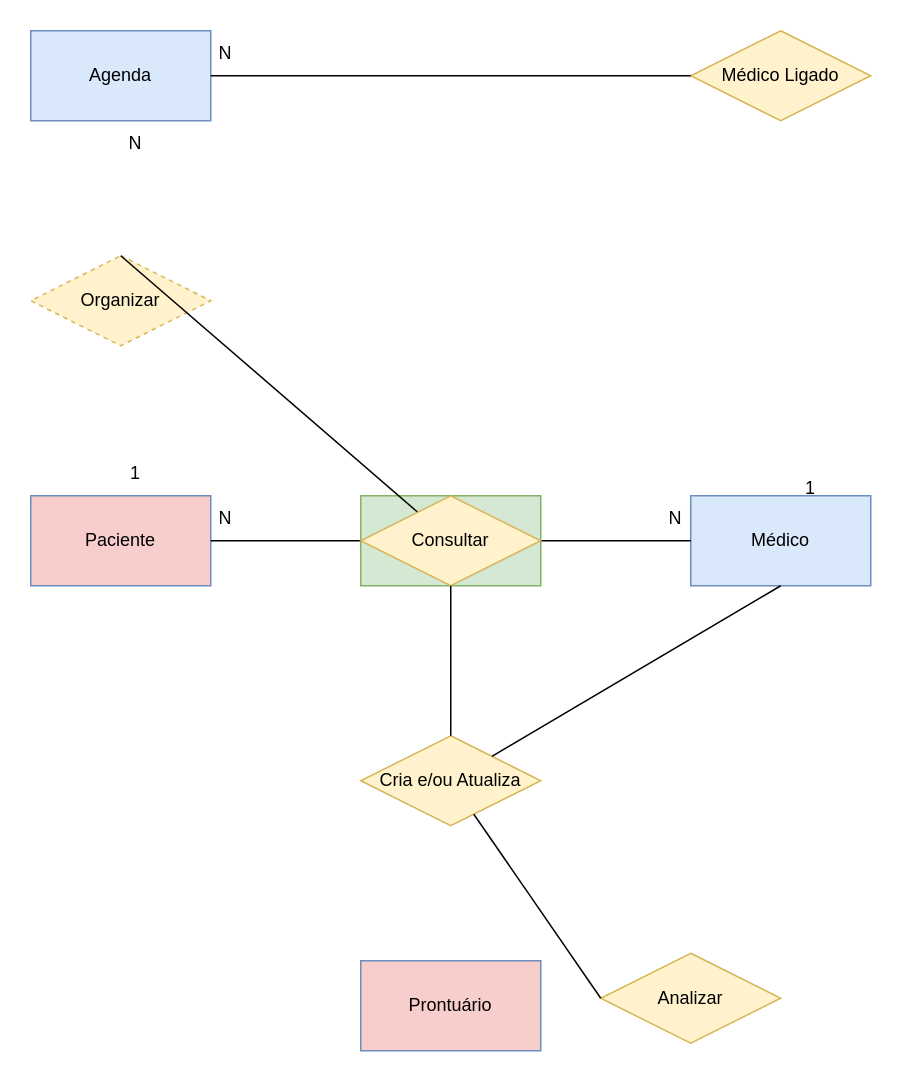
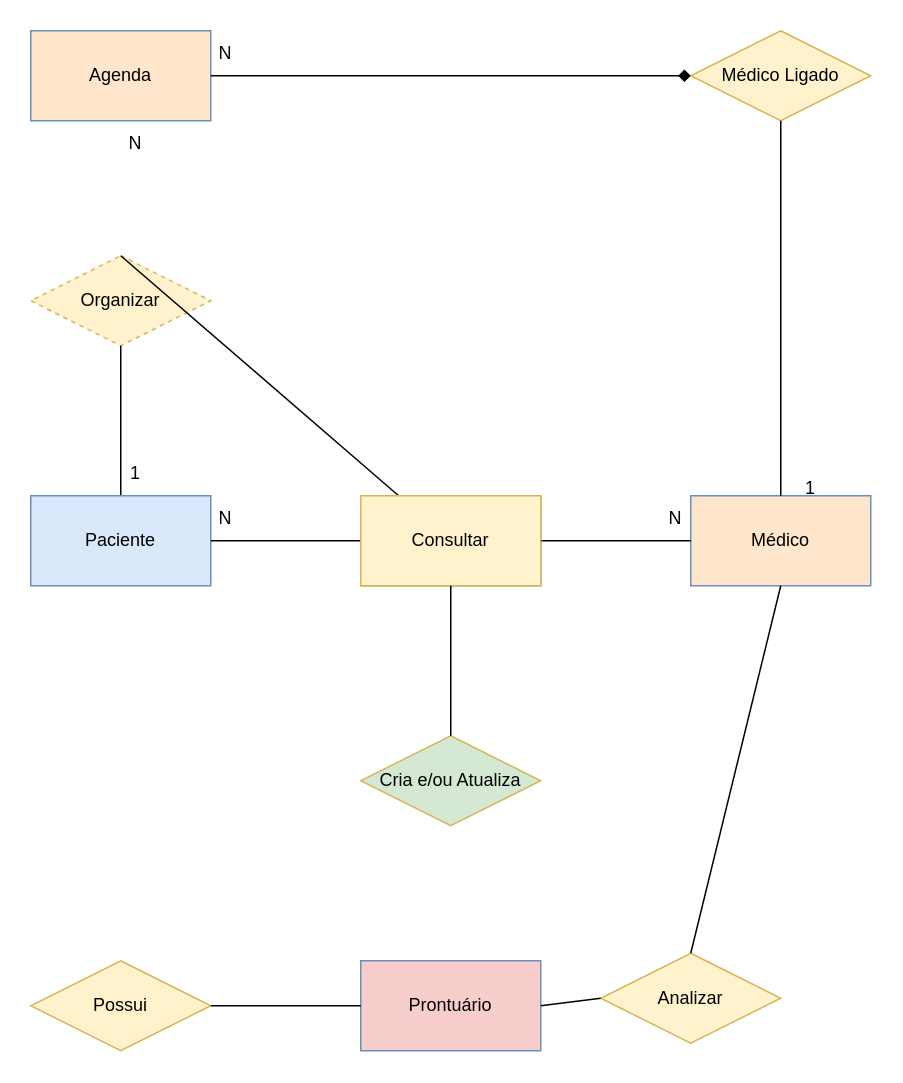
- <mxCell id="3" value="Agenda" style="rounded=0;whiteSpace=wrap;html=1;fillColor=#dae8fc;strokeColor=#6c8ebf;" vertex="1" parent="1"><mxGeometry x="20" y="20" width="120" height="60" as="geometry" /></mxCell>
+ <mxCell id="3" value="Agenda" style="rounded=0;whiteSpace=wrap;html=1;fillColor=#ffe6cc;strokeColor=#6c8ebf;" vertex="1" parent="1"><mxGeometry x="20" y="20" width="120" height="60" as="geometry" /></mxCell>
- <mxCell id="12" value="" style="endArrow=none;html=1;rounded=0;entryX=0;entryY=0.5;entryDx=0;entryDy=0;exitX=1;exitY=0.5;exitDx=0;exitDy=0;" edge="1" parent="1" source="3" target="11"><mxGeometry width="50" height="50" relative="1" as="geometry"><mxPoint x="280" y="100" as="sourcePoint" /><mxPoint x="280" y="10" as="targetPoint" /></mxGeometry></mxCell>
+ <mxCell id="12" value="" style="endArrow=diamond;html=1;rounded=0;entryX=0;entryY=0.5;entryDx=0;entryDy=0;exitX=1;exitY=0.5;exitDx=0;exitDy=0;" edge="1" parent="1" source="3" target="11"><mxGeometry width="50" height="50" relative="1" as="geometry"><mxPoint x="280" y="100" as="sourcePoint" /><mxPoint x="280" y="10" as="targetPoint" /></mxGeometry></mxCell>
+ <mxCell id="13" value="" style="endArrow=none;html=1;rounded=0;entryX=0.5;entryY=1;entryDx=0;entryDy=0;exitX=0.5;exitY=0;exitDx=0;exitDy=0;" edge="1" parent="1" source="10" target="11"><mxGeometry width="50" height="50" relative="1" as="geometry"><mxPoint x="150" y="60" as="sourcePoint" /><mxPoint x="460" y="60" as="targetPoint" /></mxGeometry></mxCell>
+ <mxCell id="8" value="" style="endArrow=none;html=1;rounded=0;entryX=0.5;entryY=1;entryDx=0;entryDy=0;exitX=0.5;exitY=0;exitDx=0;exitDy=0;" edge="1" parent="1" source="9" target="4"><mxGeometry width="50" height="50" relative="1" as="geometry"><mxPoint x="79.5" y="340" as="sourcePoint" /><mxPoint x="79.5" y="250" as="targetPoint" /></mxGeometry></mxCell>
- <mxCell id="9" value="Paciente" style="rounded=0;whiteSpace=wrap;html=1;fillColor=#f8cecc;strokeColor=#6c8ebf;" vertex="1" parent="1"><mxGeometry x="20" y="330" width="120" height="60" as="geometry" /></mxCell>
+ <mxCell id="9" value="Paciente" style="rounded=0;whiteSpace=wrap;html=1;fillColor=#dae8fc;strokeColor=#6c8ebf;" vertex="1" parent="1"><mxGeometry x="20" y="330" width="120" height="60" as="geometry" /></mxCell>
- <mxCell id="16" value="Consultar" style="rhombus;whiteSpace=wrap;html=1;fillColor=#fff2cc;strokeColor=#d6b656;" vertex="1" parent="1"><mxGeometry x="240" y="330" width="120" height="60" as="geometry" /></mxCell>
+ <mxCell id="16" value="Consultar" style="whiteSpace=wrap;html=1;fillColor=#fff2cc;strokeColor=#d6b656;rounded=0;" vertex="1" parent="1"><mxGeometry x="240" y="330" width="120" height="60" as="geometry" /></mxCell>
- <mxCell id="10" value="Médico" style="rounded=0;whiteSpace=wrap;html=1;fillColor=#dae8fc;strokeColor=#6c8ebf;" vertex="1" parent="1"><mxGeometry x="460" y="330" width="120" height="60" as="geometry" /></mxCell>
+ <mxCell id="10" value="Médico" style="rounded=0;whiteSpace=wrap;html=1;fillColor=#ffe6cc;strokeColor=#6c8ebf;" vertex="1" parent="1"><mxGeometry x="460" y="330" width="120" height="60" as="geometry" /></mxCell>
- <mxCell id="22" value="" style="endArrow=none;html=1;rounded=0;exitX=0.5;exitY=1;exitDx=0;exitDy=0;" edge="1" parent="1" source="10" target="17"><mxGeometry width="50" height="50" relative="1" as="geometry"><mxPoint x="310" y="560" as="sourcePoint" /><mxPoint x="310" y="650" as="targetPoint" /></mxGeometry></mxCell>
+ <mxCell id="22" value="" style="endArrow=none;html=1;rounded=0;entryX=0.5;entryY=0;entryDx=0;entryDy=0;exitX=0.5;exitY=1;exitDx=0;exitDy=0;" edge="1" parent="1" source="10" target="20"><mxGeometry width="50" height="50" relative="1" as="geometry"><mxPoint x="310" y="560" as="sourcePoint" /><mxPoint x="310" y="650" as="targetPoint" /></mxGeometry></mxCell>
- <mxCell id="17" value="Cria e/ou Atualiza" style="rhombus;whiteSpace=wrap;html=1;fillColor=#fff2cc;strokeColor=#d6b656;" vertex="1" parent="1"><mxGeometry x="240" y="490" width="120" height="60" as="geometry" /></mxCell>
+ <mxCell id="17" value="Cria e/ou Atualiza" style="rhombus;whiteSpace=wrap;html=1;fillColor=#d5e8d4;strokeColor=#d6b656;" vertex="1" parent="1"><mxGeometry x="240" y="490" width="120" height="60" as="geometry" /></mxCell>
- <mxCell id="24" value="" style="endArrow=none;html=1;rounded=0;exitX=0;exitY=0.5;exitDx=0;exitDy=0;" edge="1" parent="1" source="20" target="17"><mxGeometry width="50" height="50" relative="1" as="geometry"><mxPoint x="250" y="680" as="sourcePoint" /><mxPoint x="150" y="680" as="targetPoint" /></mxGeometry></mxCell>
+ <mxCell id="24" value="" style="endArrow=none;html=1;rounded=0;entryX=1;entryY=0.5;entryDx=0;entryDy=0;exitX=0;exitY=0.5;exitDx=0;exitDy=0;" edge="1" parent="1" source="20" target="19"><mxGeometry width="50" height="50" relative="1" as="geometry"><mxPoint x="250" y="680" as="sourcePoint" /><mxPoint x="150" y="680" as="targetPoint" /></mxGeometry></mxCell>
+ <mxCell id="18" value="Possui" style="rhombus;whiteSpace=wrap;html=1;fillColor=#fff2cc;strokeColor=#d6b656;" vertex="1" parent="1"><mxGeometry x="20" y="640" width="120" height="60" as="geometry" /></mxCell>
+ <mxCell id="23" value="" style="endArrow=none;html=1;rounded=0;entryX=1;entryY=0.5;entryDx=0;entryDy=0;exitX=0;exitY=0.5;exitDx=0;exitDy=0;" edge="1" parent="1" source="19" target="18"><mxGeometry width="50" height="50" relative="1" as="geometry"><mxPoint x="90" y="400" as="sourcePoint" /><mxPoint x="90" y="650" as="targetPoint" /></mxGeometry></mxCell>
